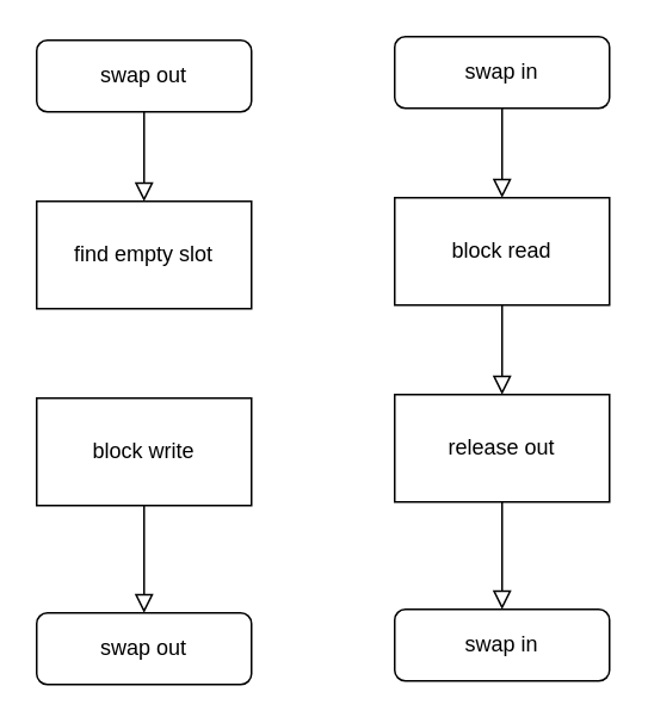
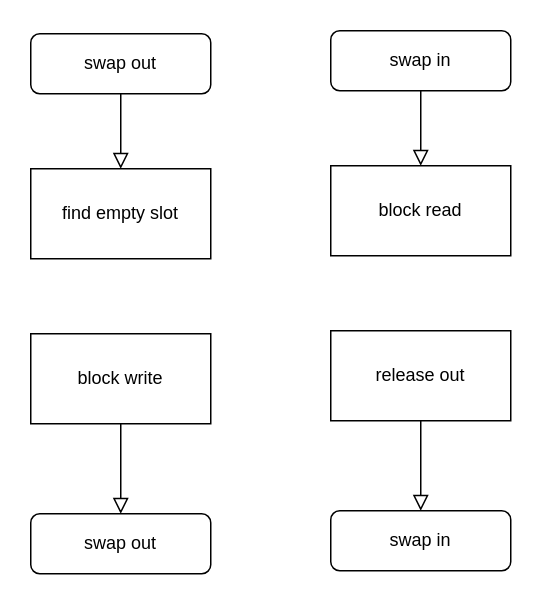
- <mxCell id="9" value="" style="rounded=0;html=1;jettySize=auto;orthogonalLoop=1;fontSize=11;endArrow=block;endFill=0;endSize=8;strokeWidth=1;shadow=0;labelBackgroundColor=none;edgeStyle=orthogonalEdgeStyle;entryX=0.5;entryY=0;entryDx=0;entryDy=0;exitX=0.5;exitY=1;exitDx=0;exitDy=0;" edge="1" parent="1" source="8" target="10"><mxGeometry relative="1" as="geometry"><mxPoint x="280" y="200" as="targetPoint" /><mxPoint x="310" y="190" as="sourcePoint" /></mxGeometry></mxCell>
